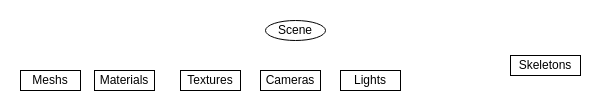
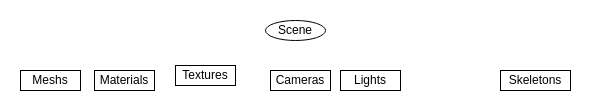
- <mxCell id="8" value="Skeletons" style="rounded=0;whiteSpace=wrap;html=1;" vertex="1" parent="1"><mxGeometry x="510" y="55" width="70" height="20" as="geometry" /></mxCell>
+ <mxCell id="8" value="Skeletons" style="rounded=0;whiteSpace=wrap;html=1;" vertex="1" parent="1"><mxGeometry x="500" y="70" width="70" height="20" as="geometry" /></mxCell>
- <mxCell id="5" value="Textures" style="rounded=0;whiteSpace=wrap;html=1;" vertex="1" parent="1"><mxGeometry x="180" y="70" width="60" height="20" as="geometry" /></mxCell>
+ <mxCell id="5" value="Textures" style="rounded=0;whiteSpace=wrap;html=1;" vertex="1" parent="1"><mxGeometry x="175" y="65" width="60" height="20" as="geometry" /></mxCell>
- <mxCell id="6" value="Cameras" style="rounded=0;whiteSpace=wrap;html=1;" vertex="1" parent="1"><mxGeometry x="260" y="70" width="60" height="20" as="geometry" /></mxCell>
+ <mxCell id="6" value="Cameras" style="rounded=0;whiteSpace=wrap;html=1;" vertex="1" parent="1"><mxGeometry x="270" y="70" width="60" height="20" as="geometry" /></mxCell>
